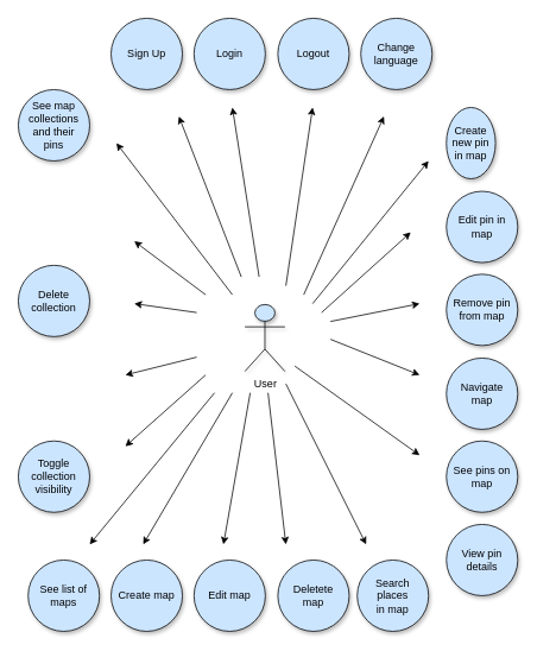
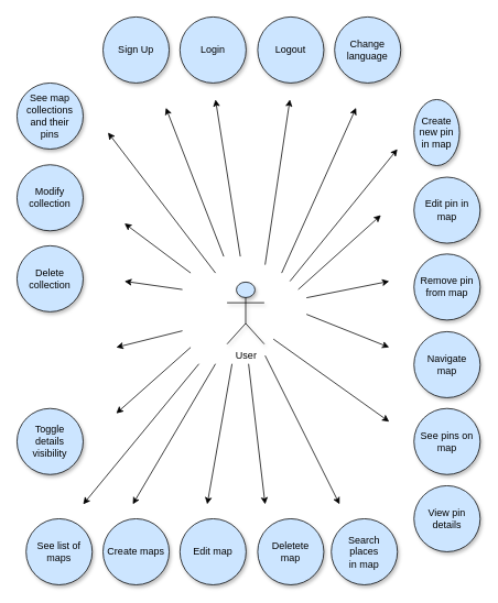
+ <mxCell id="10" value="Modify collection&lt;br&gt;" style="ellipse;whiteSpace=wrap;html=1;aspect=fixed;fillColor=#CCE5FF;shadow=1;" vertex="1" parent="1"><mxGeometry x="20" y="199" width="80" height="80" as="geometry" /></mxCell>
- <mxCell id="19" value="Toggle&lt;br&gt;collection&lt;br&gt;visibility&lt;br&gt;" style="ellipse;whiteSpace=wrap;html=1;aspect=fixed;fillColor=#CCE5FF;shadow=1;" vertex="1" parent="1"><mxGeometry x="20" y="494" width="80" height="80" as="geometry" /></mxCell>
+ <mxCell id="19" value="Toggle&lt;br&gt;details&lt;br&gt;visibility&lt;br&gt;" style="ellipse;whiteSpace=wrap;html=1;aspect=fixed;fillColor=#CCE5FF;shadow=1;" vertex="1" parent="1"><mxGeometry x="20" y="494" width="80" height="80" as="geometry" /></mxCell>
- <mxCell id="8" value="Create map&lt;br&gt;" style="ellipse;whiteSpace=wrap;html=1;aspect=fixed;fillColor=#CCE5FF;shadow=1;" vertex="1" parent="1"><mxGeometry x="124" y="627.5" width="80" height="80" as="geometry" /></mxCell>
+ <mxCell id="8" value="Create maps&lt;br&gt;" style="ellipse;whiteSpace=wrap;html=1;aspect=fixed;fillColor=#CCE5FF;shadow=1;" vertex="1" parent="1"><mxGeometry x="124" y="627.5" width="80" height="80" as="geometry" /></mxCell>
